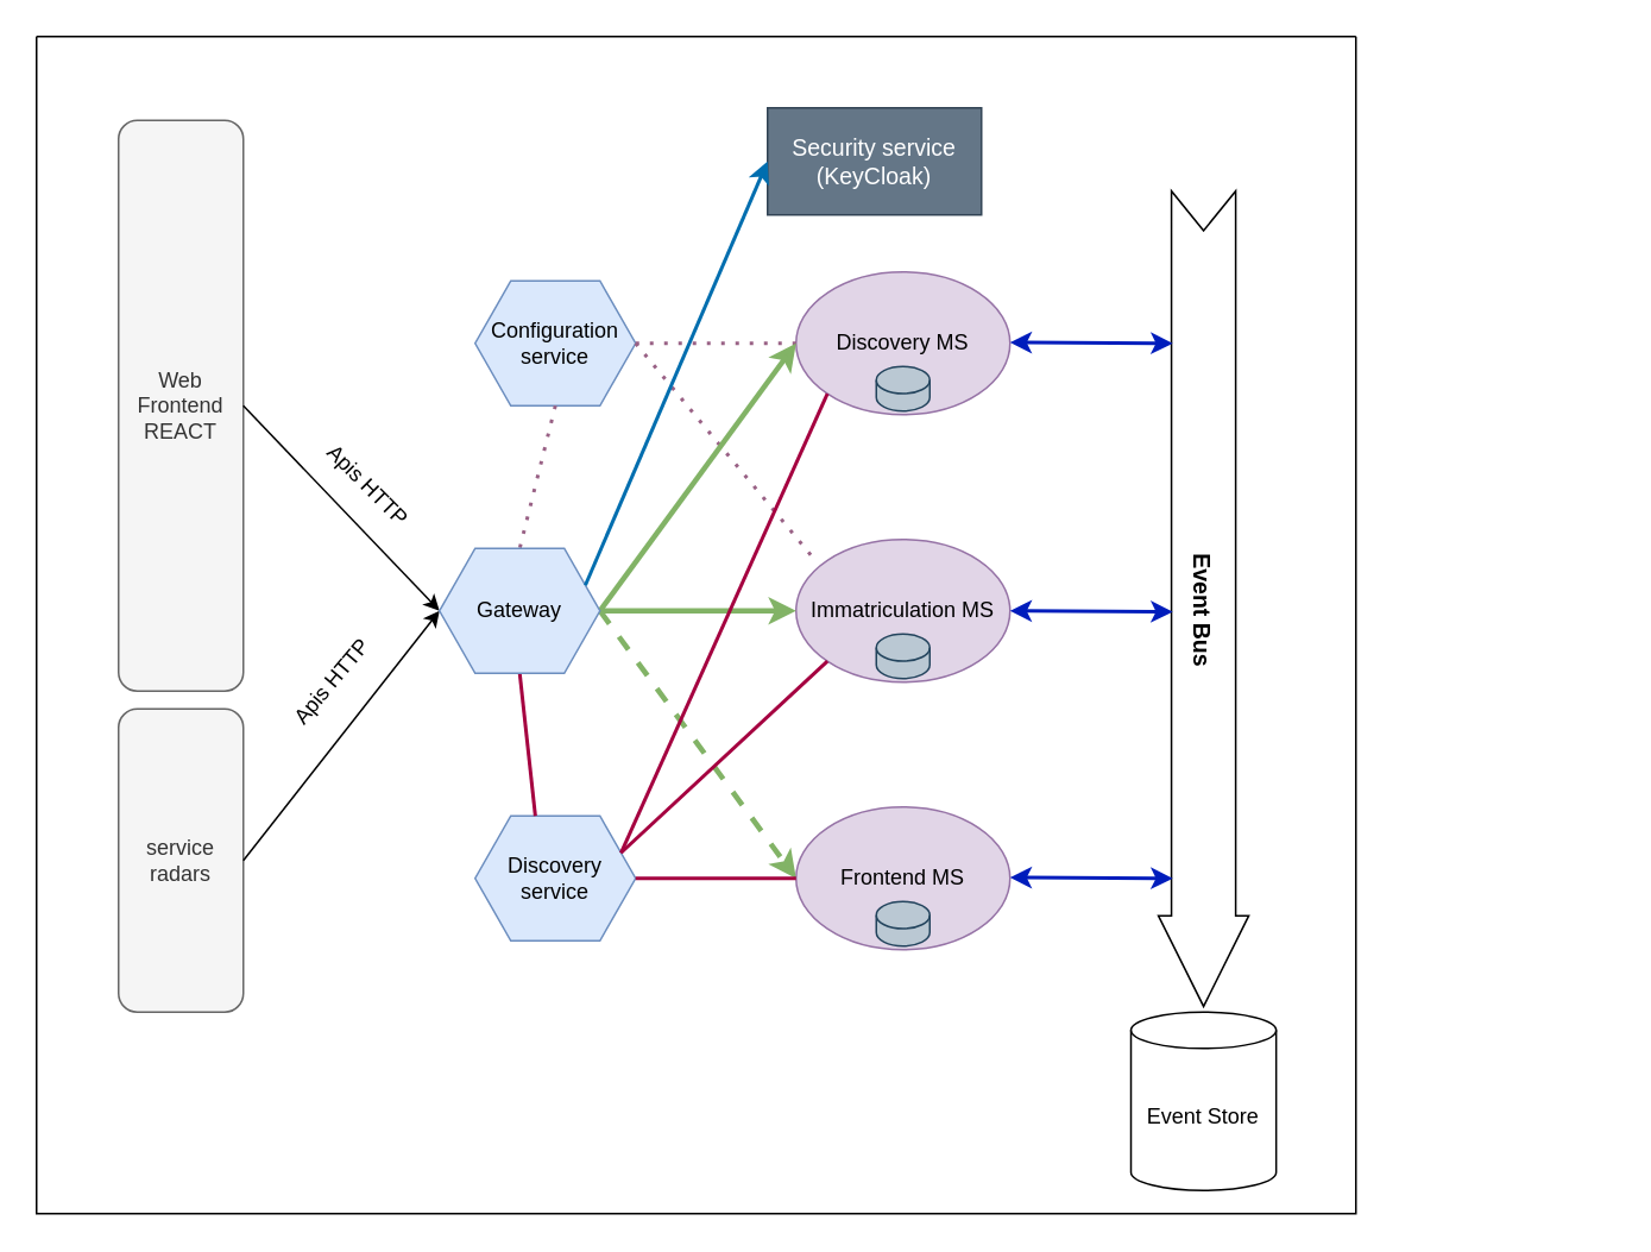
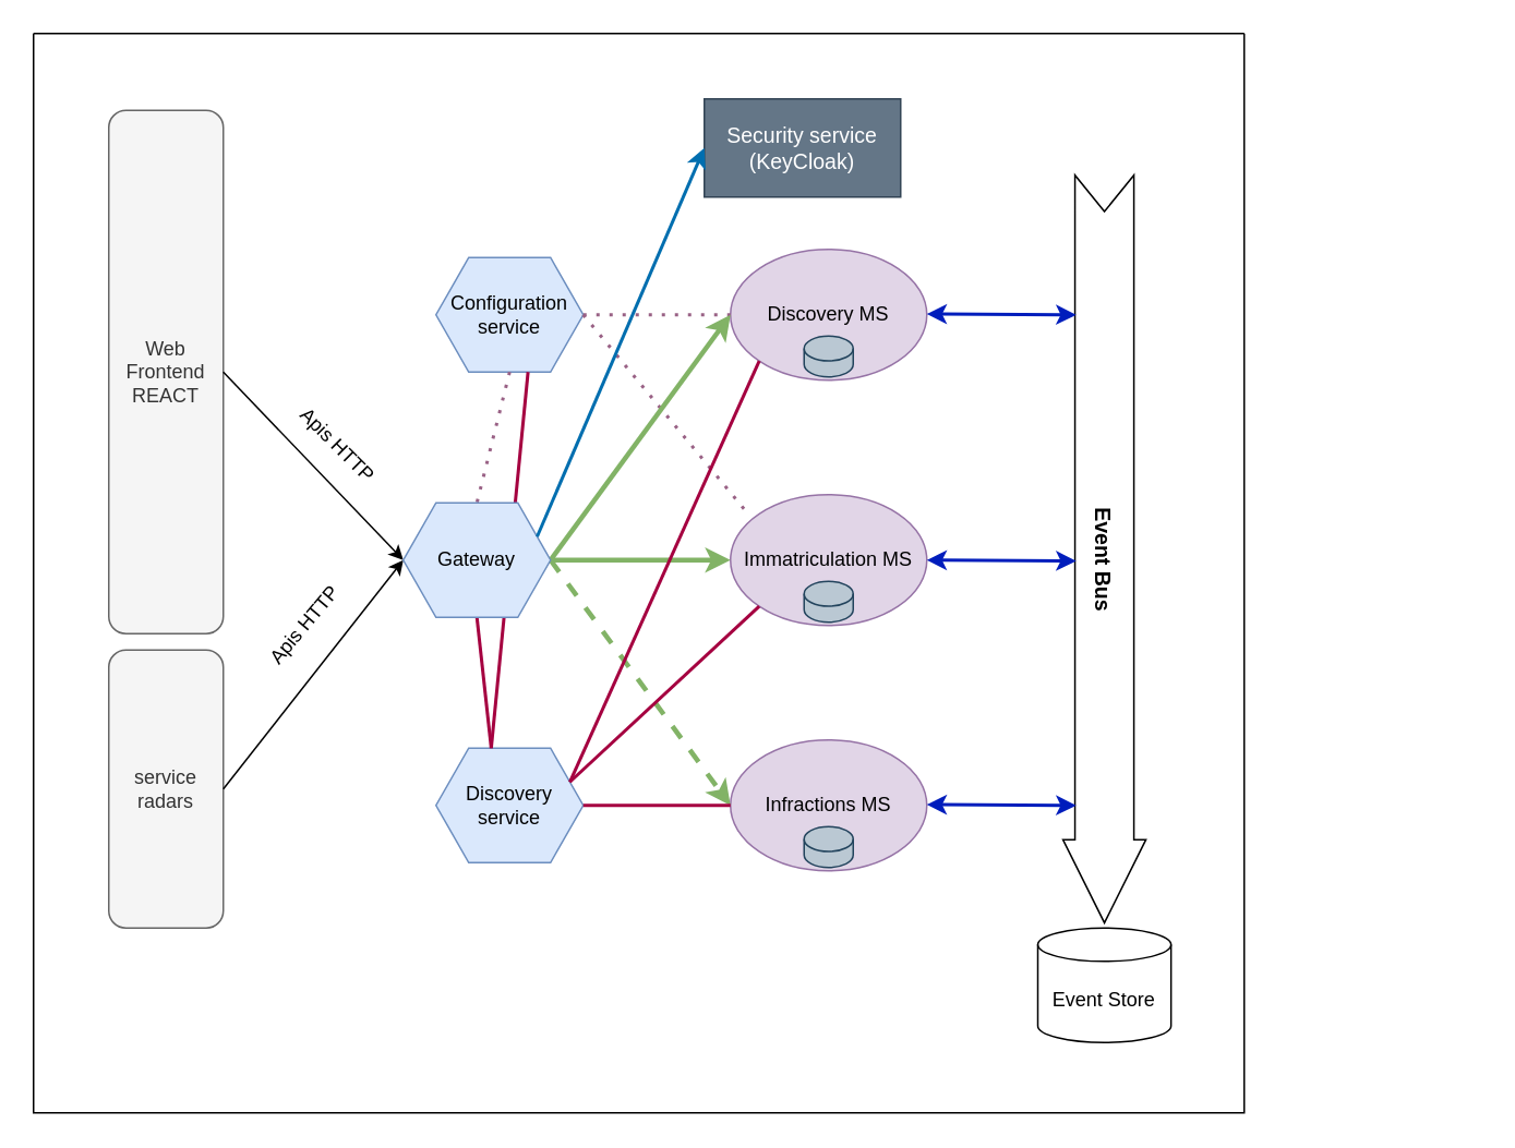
+ <mxCell id="35" value="" style="endArrow=none;html=1;rounded=0;strokeWidth=2;exitX=0.375;exitY=0;exitDx=0;exitDy=0;entryX=0.625;entryY=1;entryDx=0;entryDy=0;fillColor=#d80073;strokeColor=#A50040;" edge="1" parent="1" source="5" target="4"><mxGeometry width="50" height="50" relative="1" as="geometry"><mxPoint x="309.75" y="467" as="sourcePoint" /><mxPoint x="301" y="387" as="targetPoint" /></mxGeometry></mxCell>
- <mxCell id="17" value="Frontend MS" style="ellipse;whiteSpace=wrap;html=1;fillColor=#e1d5e7;strokeColor=#9673a6;" vertex="1" parent="16"><mxGeometry width="120" height="80" as="geometry" /></mxCell>
+ <mxCell id="17" value="Infractions MS" style="ellipse;whiteSpace=wrap;html=1;fillColor=#e1d5e7;strokeColor=#9673a6;" vertex="1" parent="16"><mxGeometry width="120" height="80" as="geometry" /></mxCell>
- <mxCell id="25" value="Event Store" style="shape=cylinder3;whiteSpace=wrap;html=1;boundedLbl=1;backgroundOutline=1;size=10.2;" vertex="1" parent="1"><mxGeometry x="633.84" y="567" width="81.44" height="100" as="geometry" /></mxCell>
+ <mxCell id="25" value="Event Store" style="shape=cylinder3;whiteSpace=wrap;html=1;boundedLbl=1;backgroundOutline=1;size=10.2;" vertex="1" parent="1"><mxGeometry x="633.84" y="567" width="81.44" height="70" as="geometry" /></mxCell>
